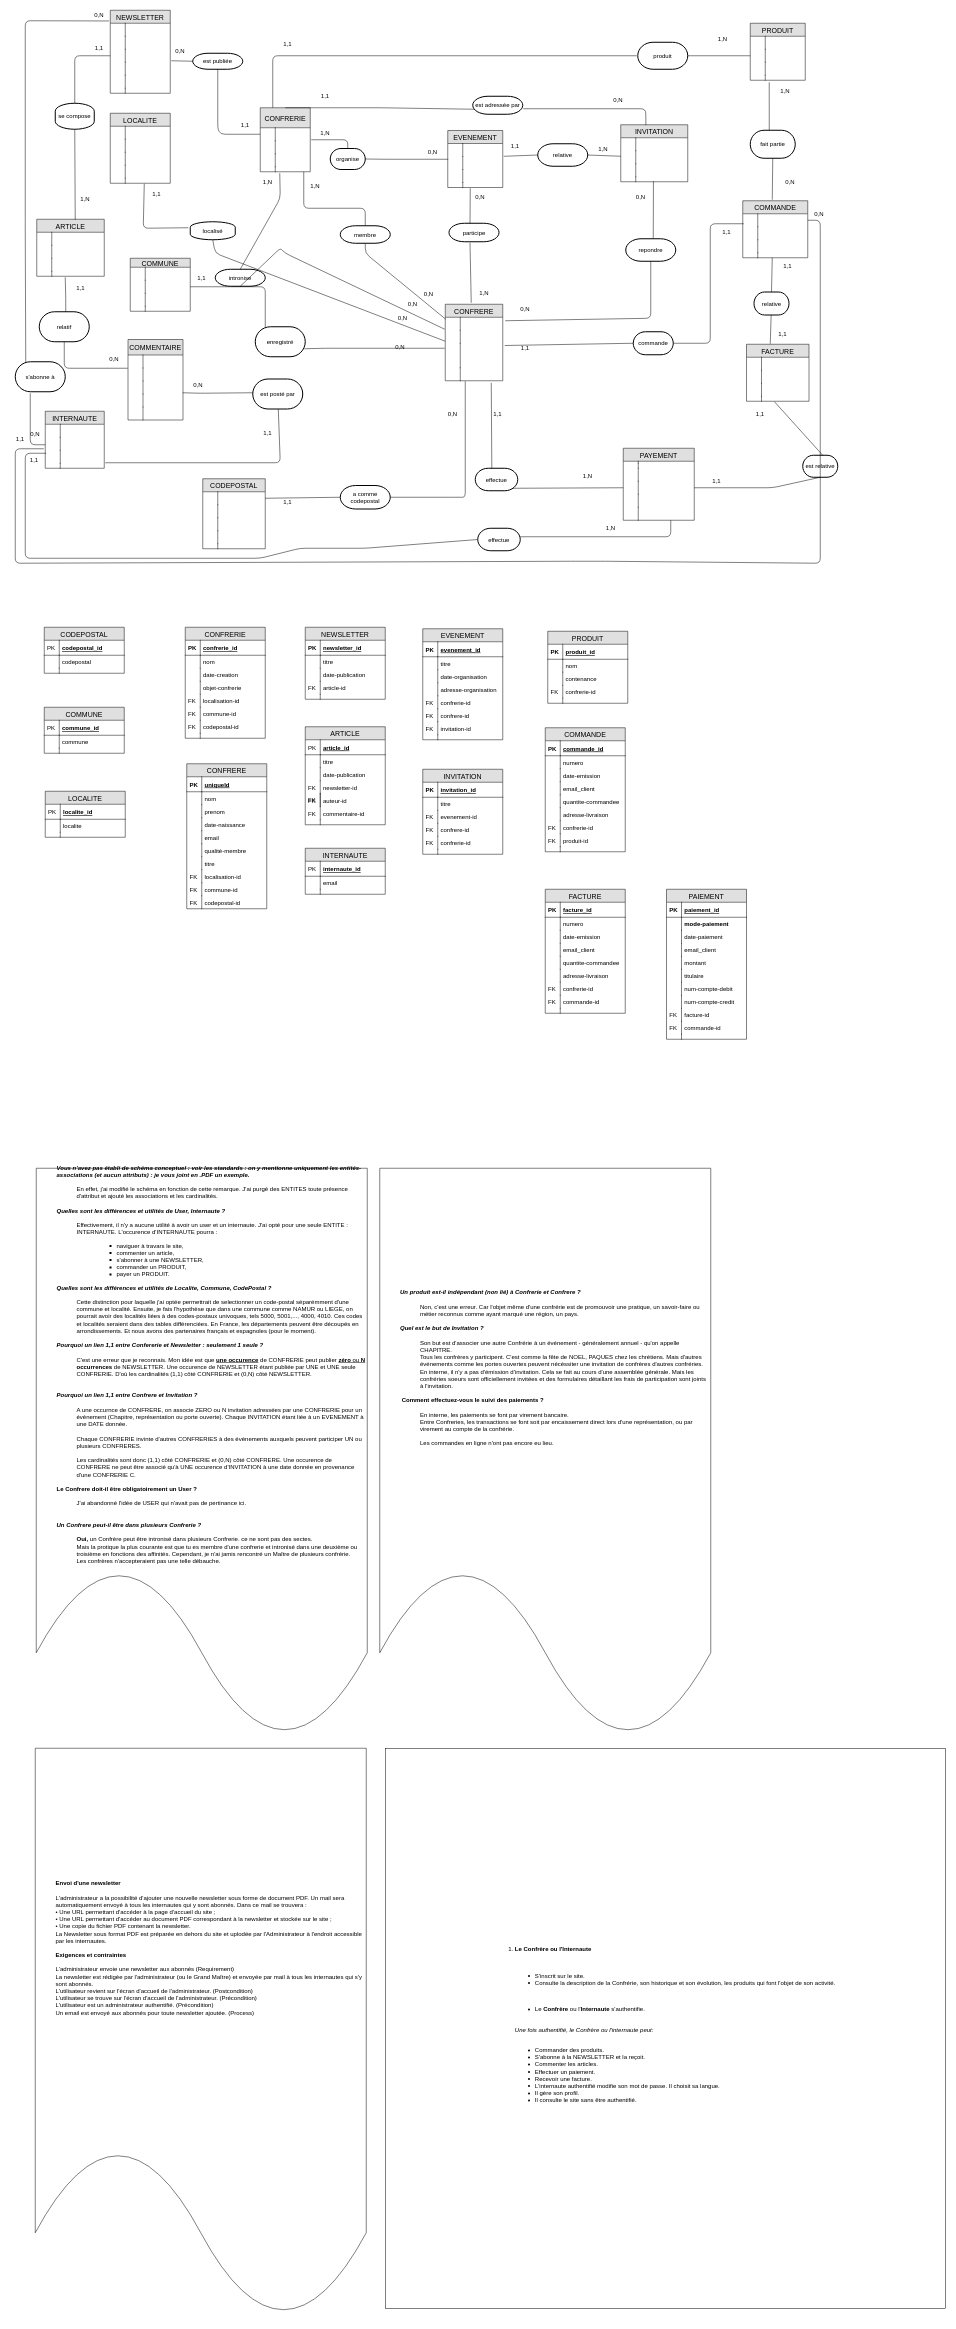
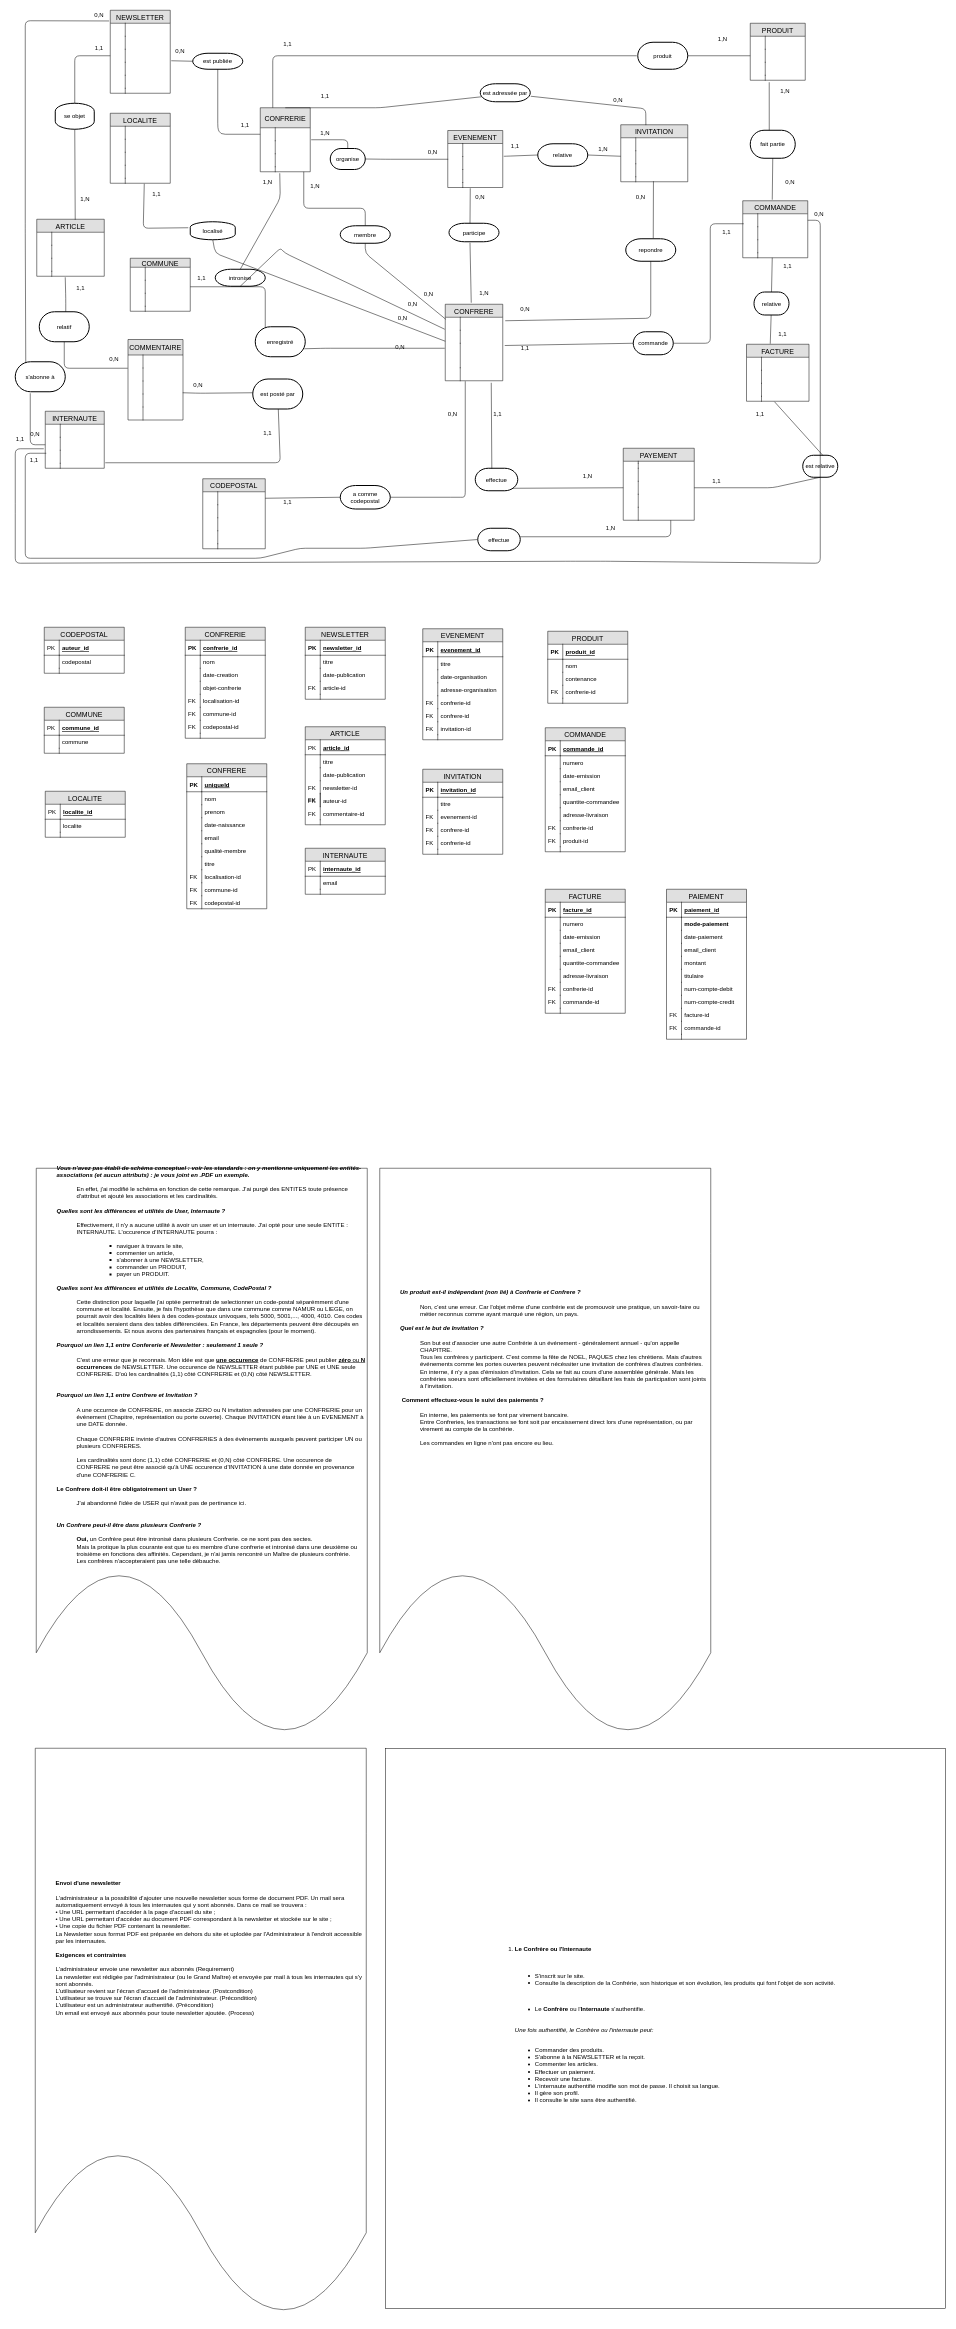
- <mxCell id="87" value="est adressée par" style="strokeWidth=2;html=1;shape=mxgraph.flowchart.terminator;whiteSpace=wrap;" parent="1" vertex="1"><mxGeometry x="945" y="192" width="100" height="36" as="geometry" /></mxCell>
+ <mxCell id="87" value="est adressée par" style="strokeWidth=2;html=1;shape=mxgraph.flowchart.terminator;whiteSpace=wrap;" parent="1" vertex="1"><mxGeometry x="960" y="167" width="100" height="36" as="geometry" /></mxCell>
- <mxCell id="122" value="se compose" style="strokeWidth=2;html=1;shape=mxgraph.flowchart.terminator;whiteSpace=wrap;direction=south;" parent="1" vertex="1"><mxGeometry x="110" y="206" width="78" height="52" as="geometry" /></mxCell>
+ <mxCell id="122" value="se objet" style="strokeWidth=2;html=1;shape=mxgraph.flowchart.terminator;whiteSpace=wrap;direction=south;" parent="1" vertex="1"><mxGeometry x="110" y="206" width="78" height="52" as="geometry" /></mxCell>
- <mxCell id="308" value="codepostal_id" style="shape=partialRectangle;top=0;left=0;right=0;bottom=1;align=left;verticalAlign=middle;fillColor=none;spacingLeft=34;spacingRight=4;overflow=hidden;rotatable=0;points=[[0,0.5],[1,0.5]];portConstraint=eastwest;dropTarget=0;fontStyle=5;fontSize=12;" parent="307" vertex="1"><mxGeometry y="26" width="160" height="30" as="geometry" /></mxCell>
+ <mxCell id="308" value="auteur_id" style="shape=partialRectangle;top=0;left=0;right=0;bottom=1;align=left;verticalAlign=middle;fillColor=none;spacingLeft=34;spacingRight=4;overflow=hidden;rotatable=0;points=[[0,0.5],[1,0.5]];portConstraint=eastwest;dropTarget=0;fontStyle=5;fontSize=12;" parent="307" vertex="1"><mxGeometry y="26" width="160" height="30" as="geometry" /></mxCell>
